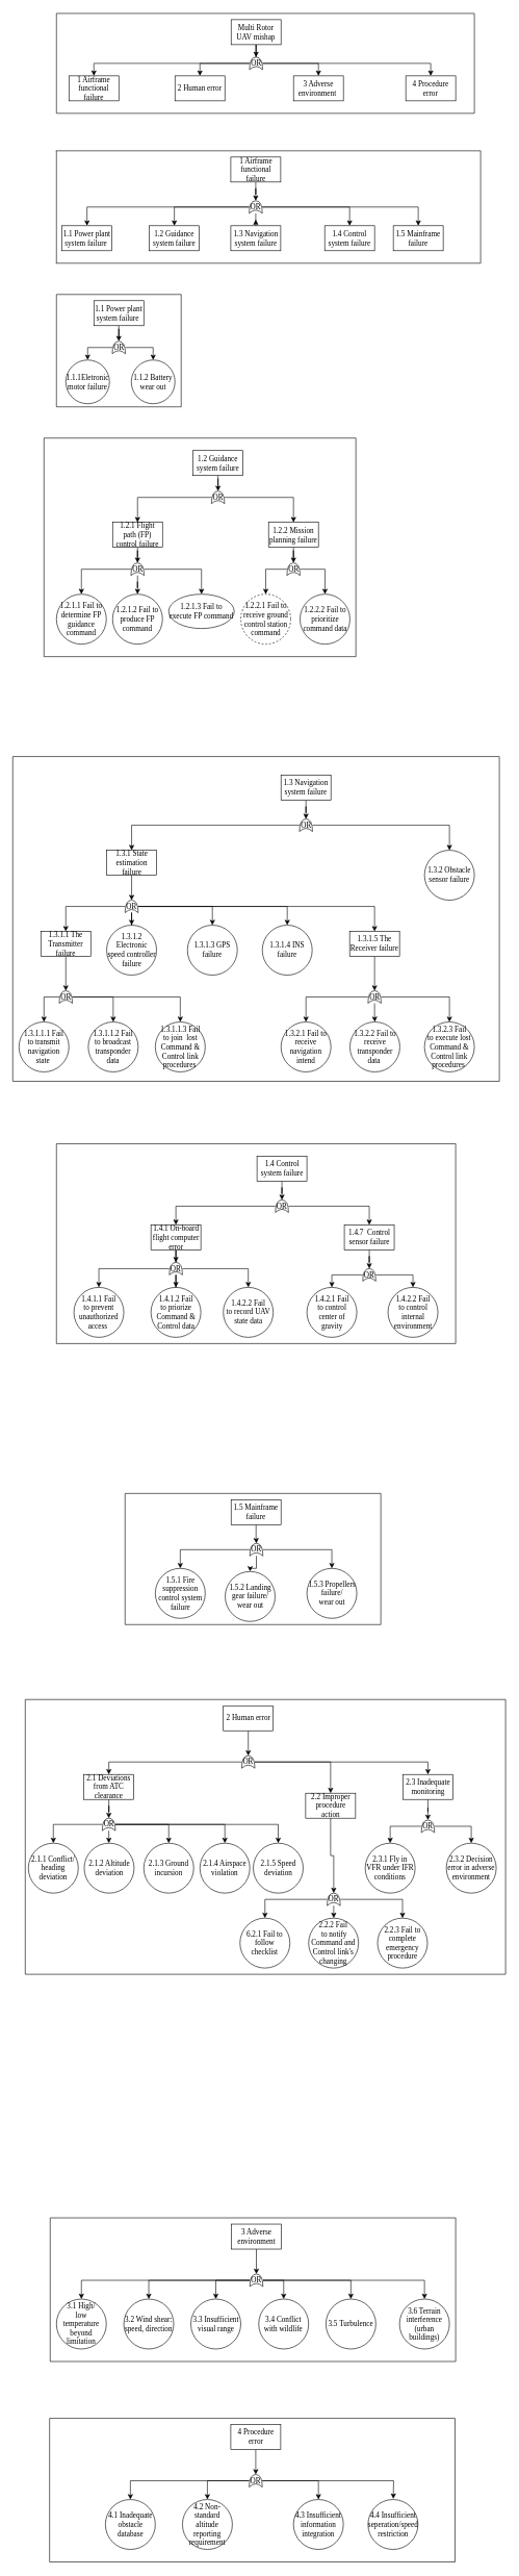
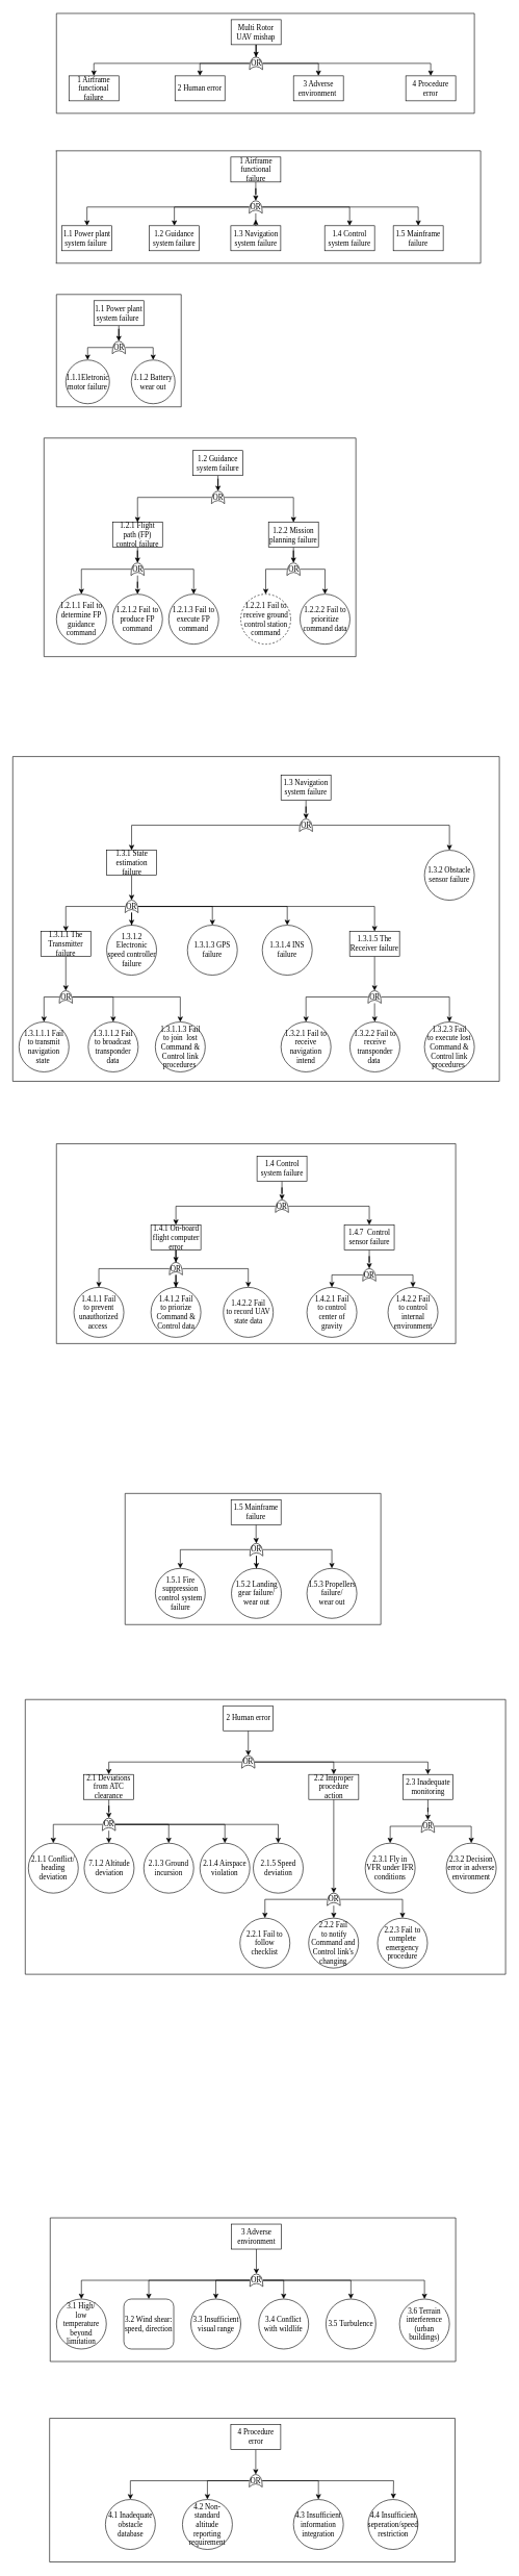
- <mxCell id="55" value="1.2.1.3 Fail to execute FP command" style="ellipse;whiteSpace=wrap;html=1;aspect=fixed;fontFamily=Times New Roman;" parent="1" vertex="1"><mxGeometry x="270" y="950" width="105" height="55" as="geometry" /></mxCell>
+ <mxCell id="55" value="1.2.1.3 Fail to execute FP command" style="ellipse;whiteSpace=wrap;html=1;aspect=fixed;fontFamily=Times New Roman;" parent="1" vertex="1"><mxGeometry x="270" y="950" width="80" height="80" as="geometry" /></mxCell>
- <mxCell id="138" value="1.5.2 Landing gear failure/&lt;br&gt;wear out" style="ellipse;whiteSpace=wrap;html=1;aspect=fixed;fontFamily=Times New Roman;" parent="1" vertex="1"><mxGeometry x="360.5" y="2515" width="80" height="80" as="geometry" /></mxCell>
+ <mxCell id="138" value="1.5.2 Landing gear failure/&lt;br&gt;wear out" style="ellipse;whiteSpace=wrap;html=1;aspect=fixed;fontFamily=Times New Roman;" parent="1" vertex="1"><mxGeometry x="370.5" y="2510" width="80" height="80" as="geometry" /></mxCell>
- <mxCell id="153" value="2.2 Improper procedure action" style="rounded=0;whiteSpace=wrap;html=1;fontFamily=Times New Roman;" parent="1" vertex="1"><mxGeometry x="489.5" y="2870" width="80" height="40" as="geometry" /></mxCell>
+ <mxCell id="153" value="2.2 Improper procedure action" style="rounded=0;whiteSpace=wrap;html=1;fontFamily=Times New Roman;" parent="1" vertex="1"><mxGeometry x="494.5" y="2840" width="80" height="40" as="geometry" /></mxCell>
- <mxCell id="157" value="2.1.2 Altitude deviation" style="ellipse;whiteSpace=wrap;html=1;aspect=fixed;fontFamily=Times New Roman;" parent="1" vertex="1"><mxGeometry x="134.5" y="2950" width="80" height="80" as="geometry" /></mxCell>
+ <mxCell id="157" value="7.1.2 Altitude deviation" style="ellipse;whiteSpace=wrap;html=1;aspect=fixed;fontFamily=Times New Roman;" parent="1" vertex="1"><mxGeometry x="134.5" y="2950" width="80" height="80" as="geometry" /></mxCell>
- <mxCell id="161" value="6.2.1 Fail to follow &lt;br&gt;checklist" style="ellipse;whiteSpace=wrap;html=1;aspect=fixed;fontFamily=Times New Roman;" parent="1" vertex="1"><mxGeometry x="384.25" y="3070" width="80" height="80" as="geometry" /></mxCell>
+ <mxCell id="161" value="2.2.1 Fail to follow &lt;br&gt;checklist" style="ellipse;whiteSpace=wrap;html=1;aspect=fixed;fontFamily=Times New Roman;" parent="1" vertex="1"><mxGeometry x="384.25" y="3070" width="80" height="80" as="geometry" /></mxCell>
- <mxCell id="190" value="3.2 Wind shear: speed, direction" style="ellipse;whiteSpace=wrap;html=1;aspect=fixed;fontFamily=Times New Roman;" parent="1" vertex="1"><mxGeometry x="198" y="3680" width="80" height="80" as="geometry" /></mxCell>
+ <mxCell id="190" value="3.2 Wind shear: speed, direction" style="whiteSpace=wrap;html=1;aspect=fixed;fontFamily=Times New Roman;rounded=1;" parent="1" vertex="1"><mxGeometry x="198" y="3680" width="80" height="80" as="geometry" /></mxCell>
